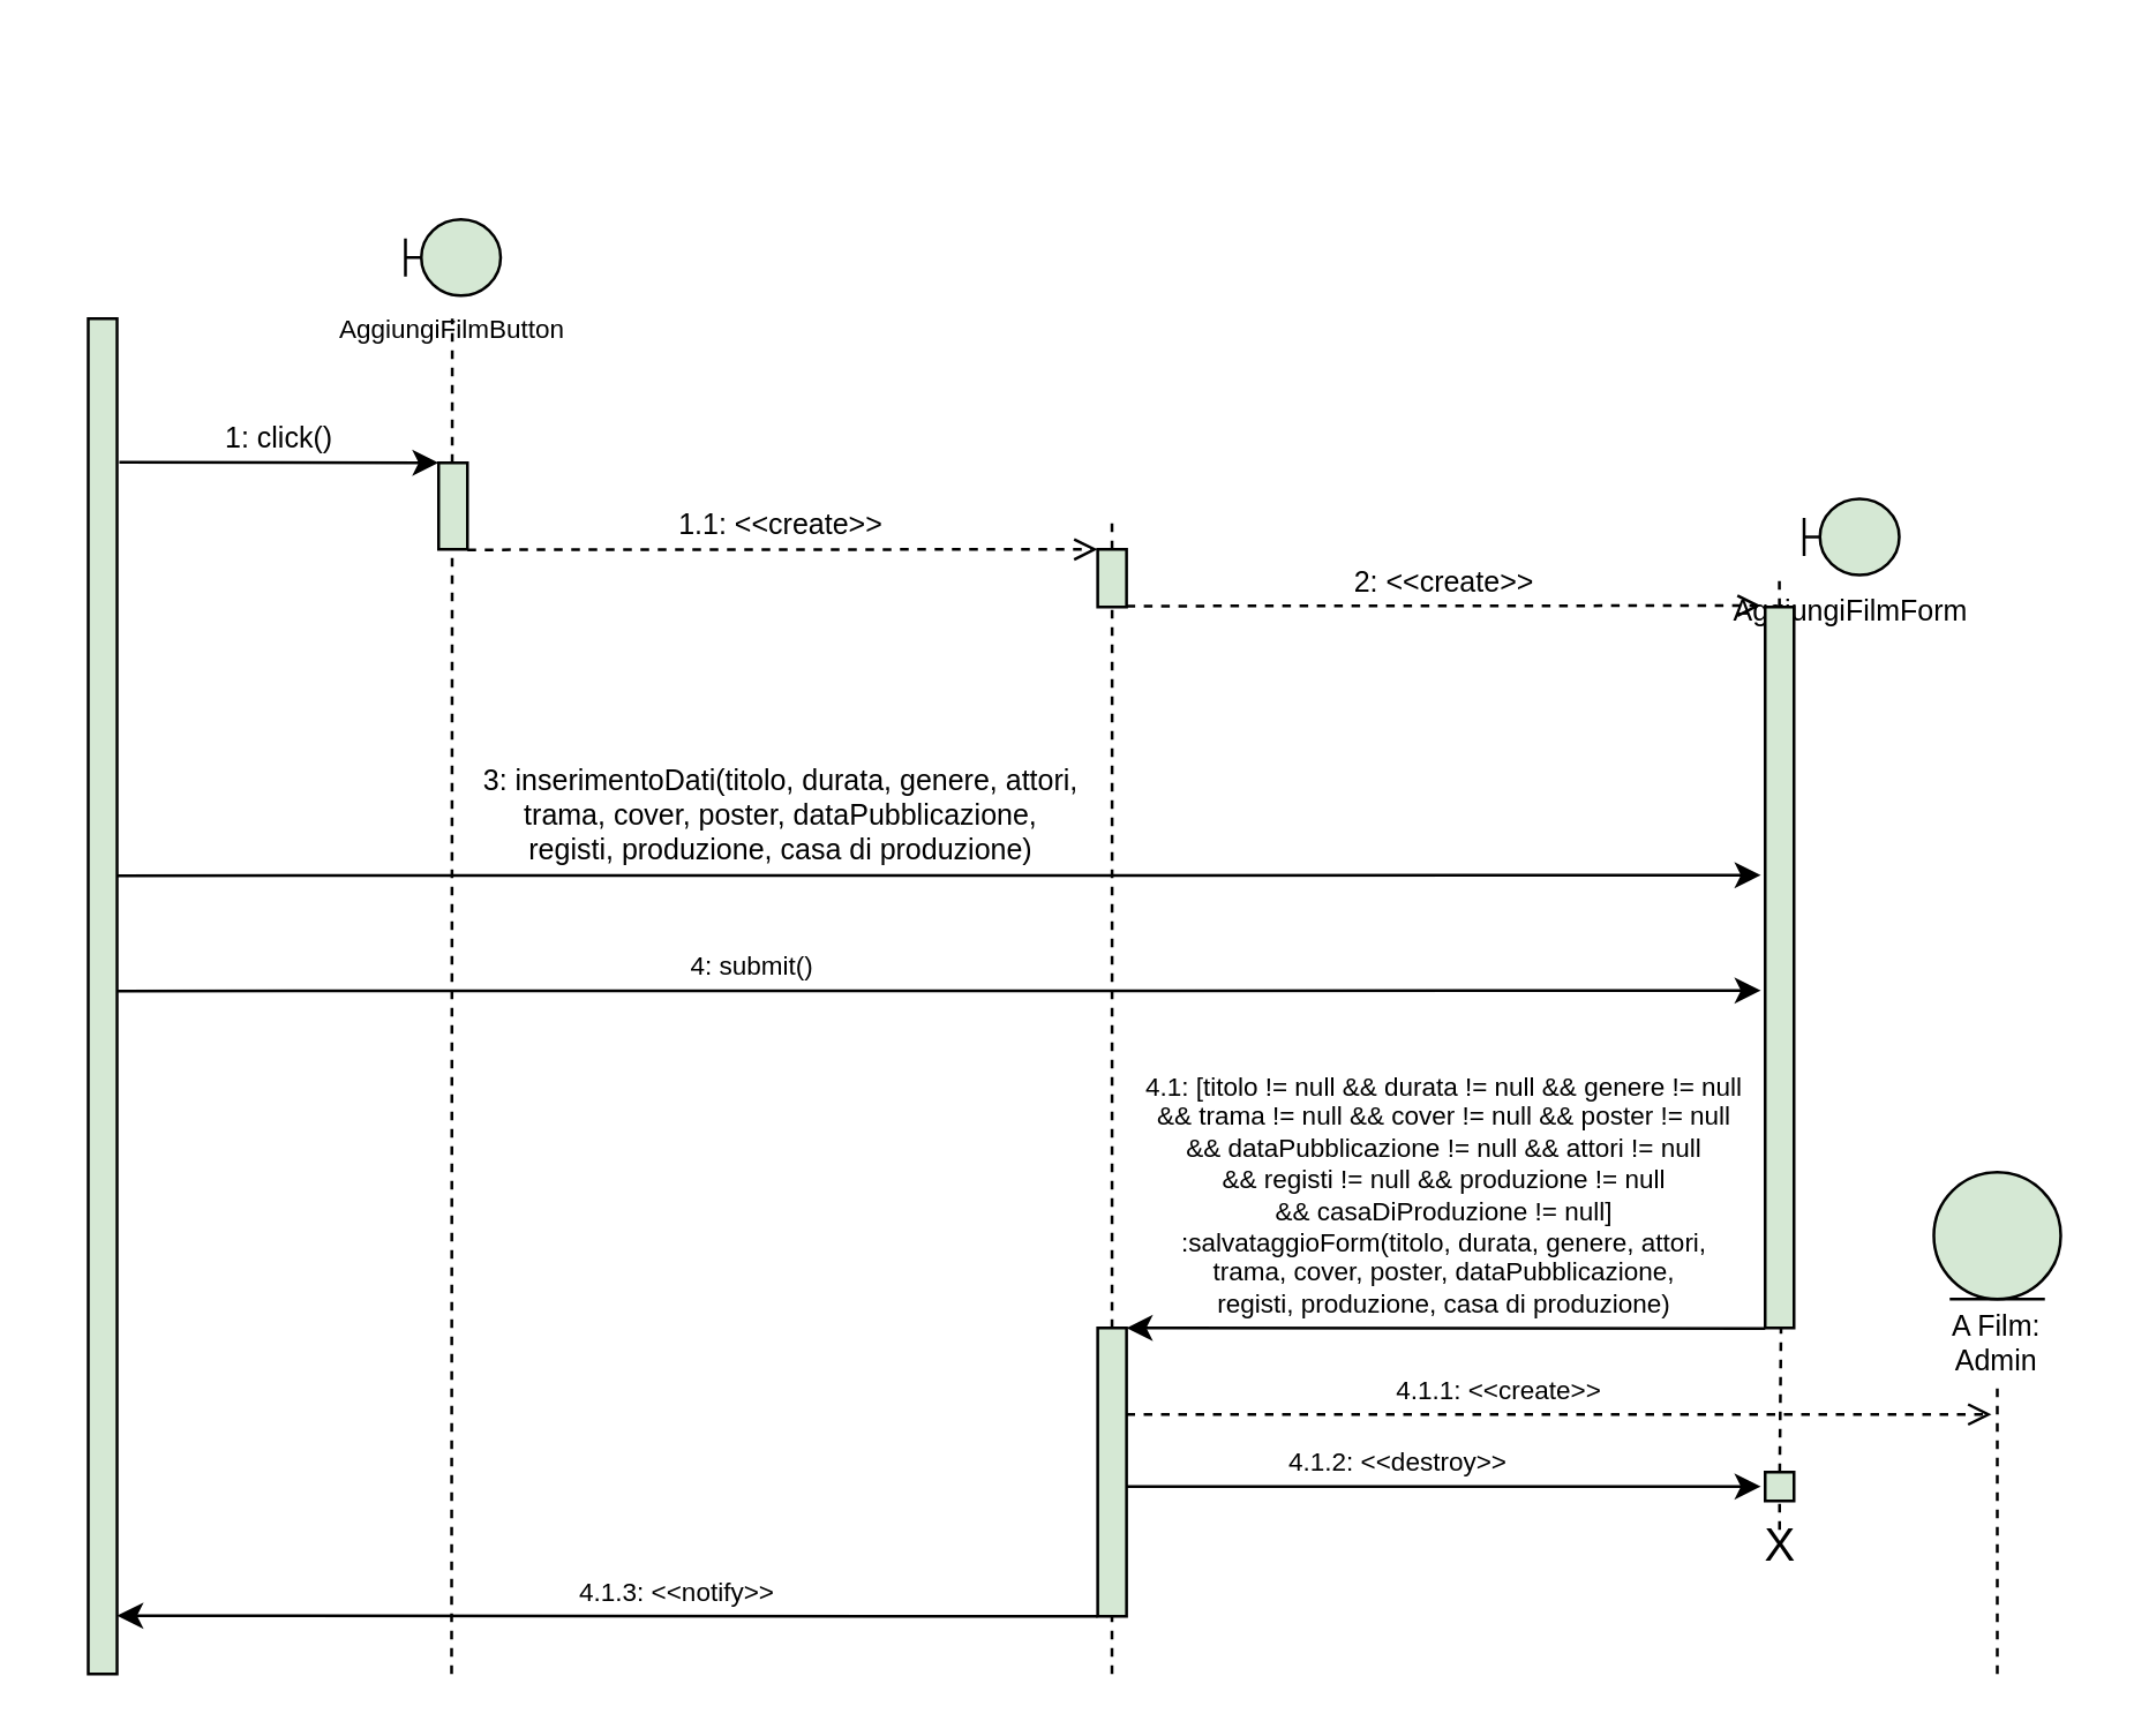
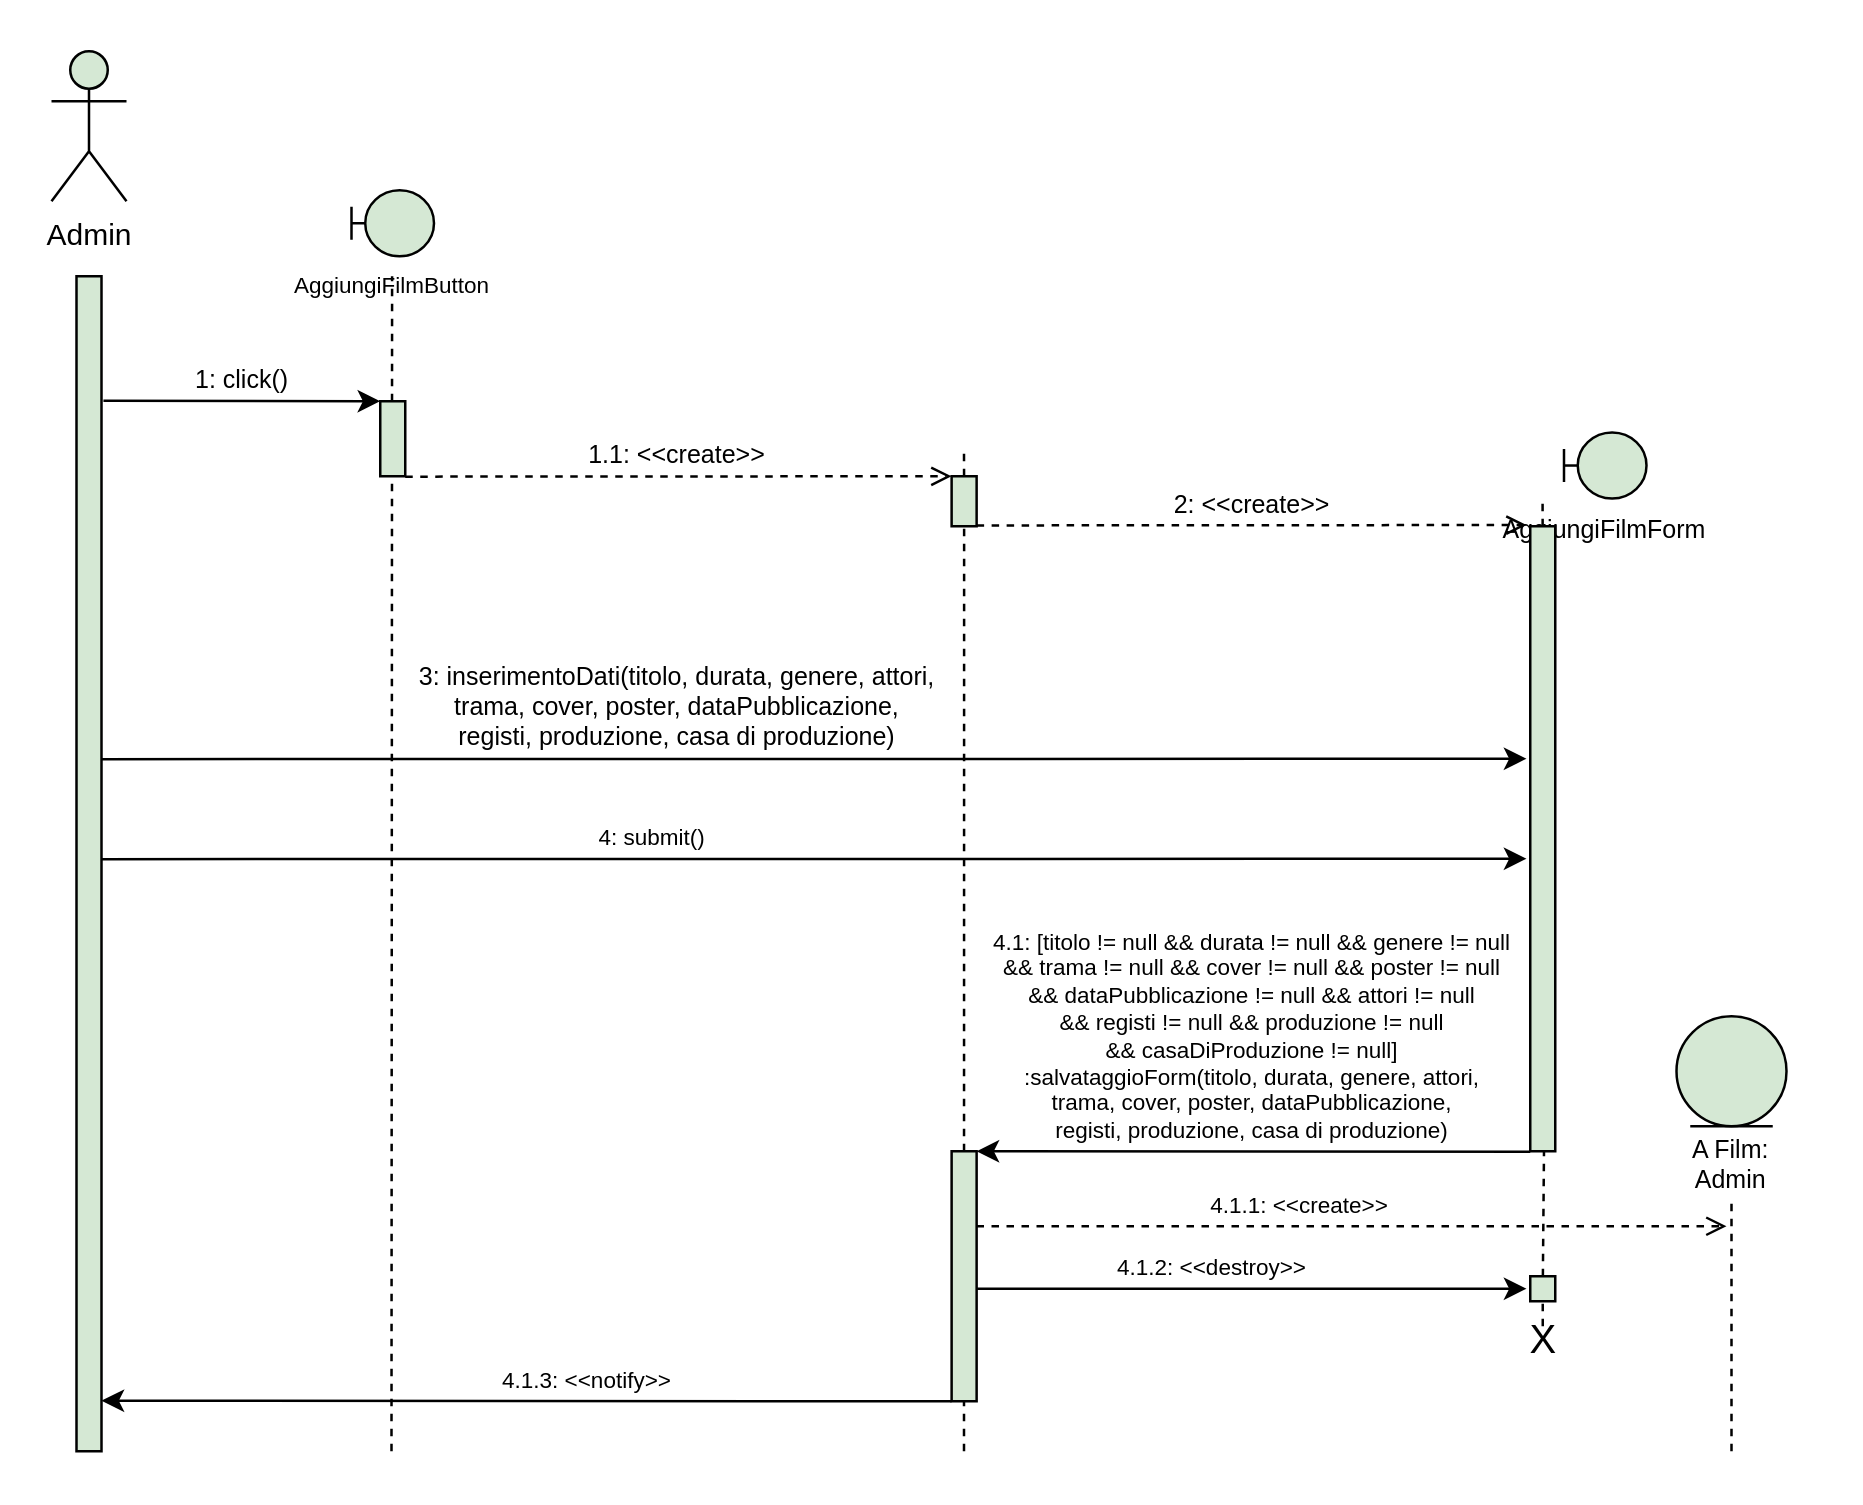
+ <mxCell id="3" value="Admin" style="shape=umlActor;verticalLabelPosition=bottom;verticalAlign=top;html=1;outlineConnect=0;fillColor=#d5e8d4;strokeColor=#000000;" parent="1" vertex="1"><mxGeometry x="20" y="20" width="30" height="60" as="geometry" /></mxCell>
